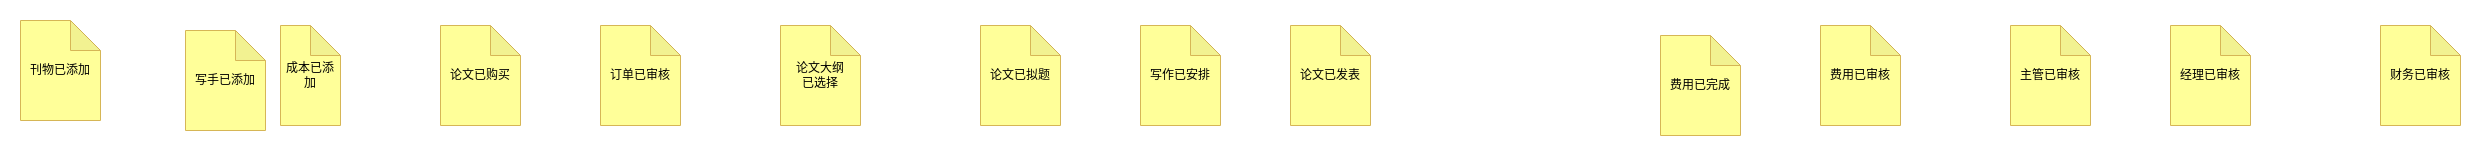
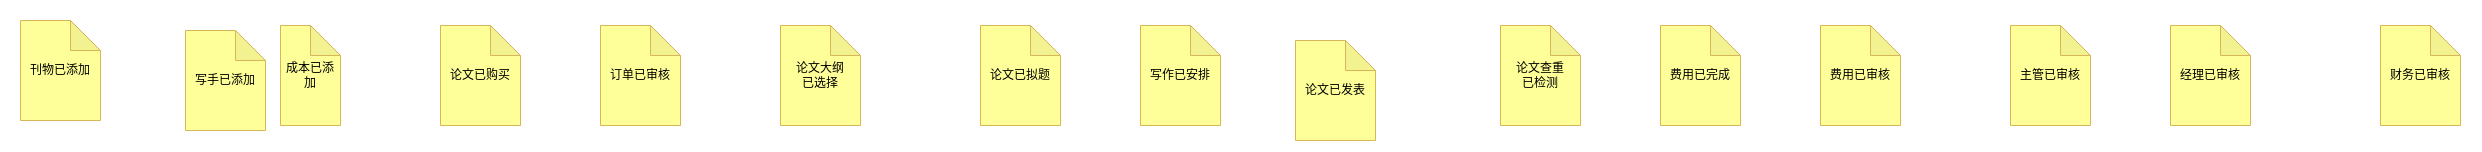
- <mxCell id="10" value="论文已发表" style="shape=note;whiteSpace=wrap;html=1;backgroundOutline=1;darkOpacity=0.05;strokeColor=#d6b656;fillColor=#FFFF99;" vertex="1" parent="1"><mxGeometry x="1290" y="25" width="80" height="100" as="geometry" /></mxCell>
+ <mxCell id="10" value="论文已发表" style="shape=note;whiteSpace=wrap;html=1;backgroundOutline=1;darkOpacity=0.05;strokeColor=#d6b656;fillColor=#FFFF99;" vertex="1" parent="1"><mxGeometry x="1295" y="40" width="80" height="100" as="geometry" /></mxCell>
+ <mxCell id="11" value="论文查重&lt;br&gt;已检测" style="shape=note;whiteSpace=wrap;html=1;backgroundOutline=1;darkOpacity=0.05;strokeColor=#d6b656;fillColor=#FFFF99;" vertex="1" parent="1"><mxGeometry x="1500" y="25" width="80" height="100" as="geometry" /></mxCell>
- <mxCell id="12" value="费用已完成" style="shape=note;whiteSpace=wrap;html=1;backgroundOutline=1;darkOpacity=0.05;strokeColor=#d6b656;fillColor=#FFFF99;" vertex="1" parent="1"><mxGeometry x="1660" y="35" width="80" height="100" as="geometry" /></mxCell>
+ <mxCell id="12" value="费用已完成" style="shape=note;whiteSpace=wrap;html=1;backgroundOutline=1;darkOpacity=0.05;strokeColor=#d6b656;fillColor=#FFFF99;" vertex="1" parent="1"><mxGeometry x="1660" y="25" width="80" height="100" as="geometry" /></mxCell>
